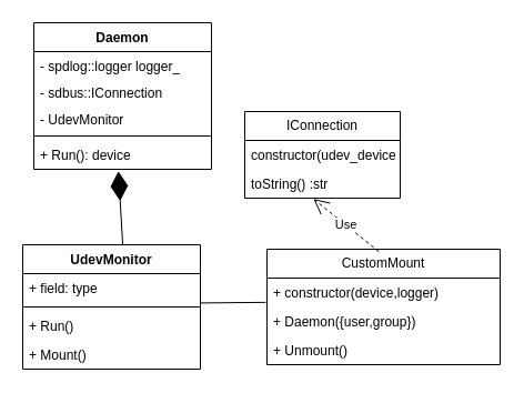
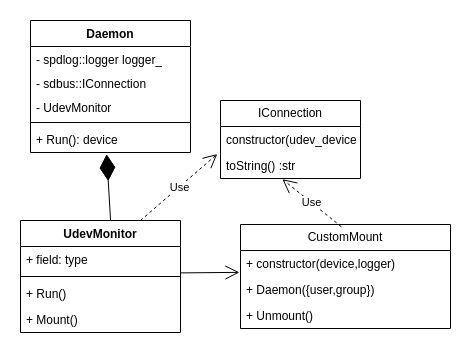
+ <mxCell id="22" value="Use" style="endArrow=open;endSize=12;dashed=1;html=1;rounded=0;entryX=-0.023;entryY=1.06;entryDx=0;entryDy=0;entryPerimeter=0;exitX=0.75;exitY=0;exitDx=0;exitDy=0;" edge="1" parent="1" source="8" target="20"><mxGeometry width="160" relative="1" as="geometry"><mxPoint x="50" y="240" as="sourcePoint" /><mxPoint x="210" y="240" as="targetPoint" /></mxGeometry></mxCell>
- <mxCell id="18" value="" style="endArrow=none;endFill=1;endSize=12;html=1;rounded=0;entryX=-0.005;entryY=0.841;entryDx=0;entryDy=0;entryPerimeter=0;exitX=0.997;exitY=1.016;exitDx=0;exitDy=0;exitPerimeter=0;" edge="1" parent="1" source="9" target="15"><mxGeometry width="160" relative="1" as="geometry"><mxPoint x="50" y="240" as="sourcePoint" /><mxPoint x="210" y="240" as="targetPoint" /></mxGeometry></mxCell>
+ <mxCell id="18" value="" style="endArrow=open;endFill=1;endSize=12;html=1;rounded=0;entryX=-0.005;entryY=0.841;entryDx=0;entryDy=0;entryPerimeter=0;exitX=0.997;exitY=1.016;exitDx=0;exitDy=0;exitPerimeter=0;" edge="1" parent="1" source="9" target="15"><mxGeometry width="160" relative="1" as="geometry"><mxPoint x="50" y="240" as="sourcePoint" /><mxPoint x="210" y="240" as="targetPoint" /></mxGeometry></mxCell>
